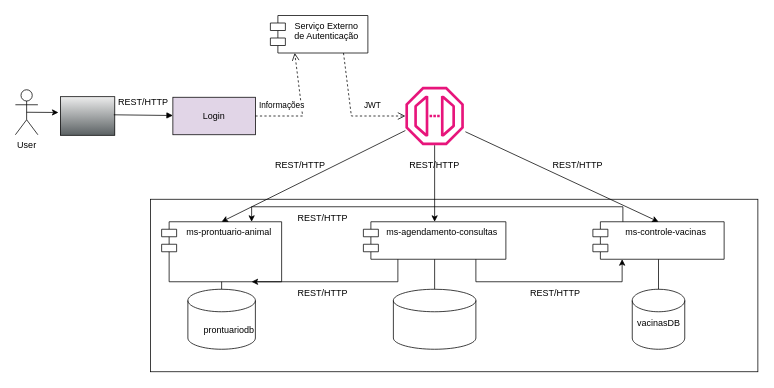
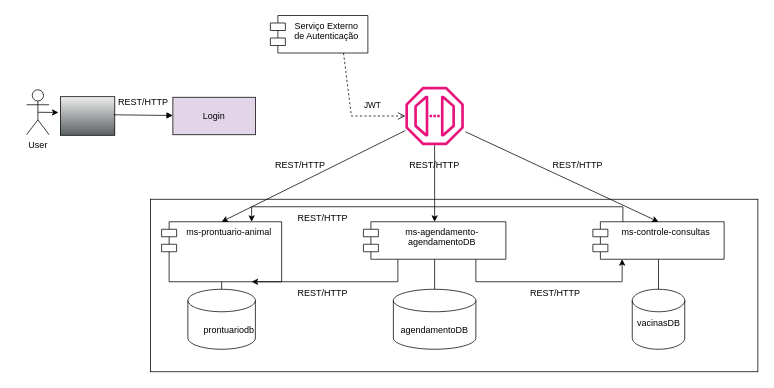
- <mxCell id="6" value="Informações" style="html=1;verticalAlign=bottom;endArrow=open;dashed=1;endSize=8;curved=0;rounded=0;exitX=1;exitY=0.5;exitDx=0;exitDy=0;entryX=0.25;entryY=1;entryDx=0;entryDy=0;" edge="1" parent="1" source="5" target="7"><mxGeometry x="-0.52" y="5" relative="1" as="geometry"><mxPoint x="440" y="153.5" as="sourcePoint" /><mxPoint x="402.5" y="79" as="targetPoint" /><Array as="points"><mxPoint x="403" y="154" /></Array><mxPoint as="offset" /></mxGeometry></mxCell>
- <mxCell id="3" value="User" style="shape=umlActor;verticalLabelPosition=bottom;verticalAlign=top;html=1;outlineConnect=0;" vertex="1" parent="1"><mxGeometry x="20" y="119" width="30" height="60" as="geometry" /></mxCell>
+ <mxCell id="3" value="User" style="shape=umlActor;verticalLabelPosition=bottom;verticalAlign=top;html=1;outlineConnect=0;" vertex="1" parent="1"><mxGeometry x="35" y="119" width="30" height="60" as="geometry" /></mxCell>
- <mxCell id="11" value="ms-agendamento-consultas" style="shape=module;align=left;spacingLeft=20;align=center;verticalAlign=top;whiteSpace=wrap;html=1;strokeColor=default;fontFamily=Helvetica;fontSize=12;fontColor=default;fillColor=default;" vertex="1" parent="1"><mxGeometry x="484" y="295" width="190" height="50" as="geometry" /></mxCell>
+ <mxCell id="11" value="ms-agendamento-agendamentoDB" style="shape=module;align=left;spacingLeft=20;align=center;verticalAlign=top;whiteSpace=wrap;html=1;strokeColor=default;fontFamily=Helvetica;fontSize=12;fontColor=default;fillColor=default;" vertex="1" parent="1"><mxGeometry x="484" y="295" width="190" height="50" as="geometry" /></mxCell>
- <mxCell id="12" value="ms-controle-vacinas" style="shape=module;align=left;spacingLeft=20;align=center;verticalAlign=top;whiteSpace=wrap;html=1;strokeColor=default;fontFamily=Helvetica;fontSize=12;fontColor=default;fillColor=default;" vertex="1" parent="1"><mxGeometry x="790" y="295" width="175" height="50" as="geometry" /></mxCell>
+ <mxCell id="12" value="ms-controle-consultas" style="shape=module;align=left;spacingLeft=20;align=center;verticalAlign=top;whiteSpace=wrap;html=1;strokeColor=default;fontFamily=Helvetica;fontSize=12;fontColor=default;fillColor=default;" vertex="1" parent="1"><mxGeometry x="790" y="295" width="175" height="50" as="geometry" /></mxCell>
+ <mxCell id="20" value="agendamentoDB" style="text;html=1;align=center;verticalAlign=middle;whiteSpace=wrap;rounded=0;fontFamily=Helvetica;fontSize=12;fontColor=default;" vertex="1" parent="1"><mxGeometry x="549" y="425" width="60" height="30" as="geometry" /></mxCell>
